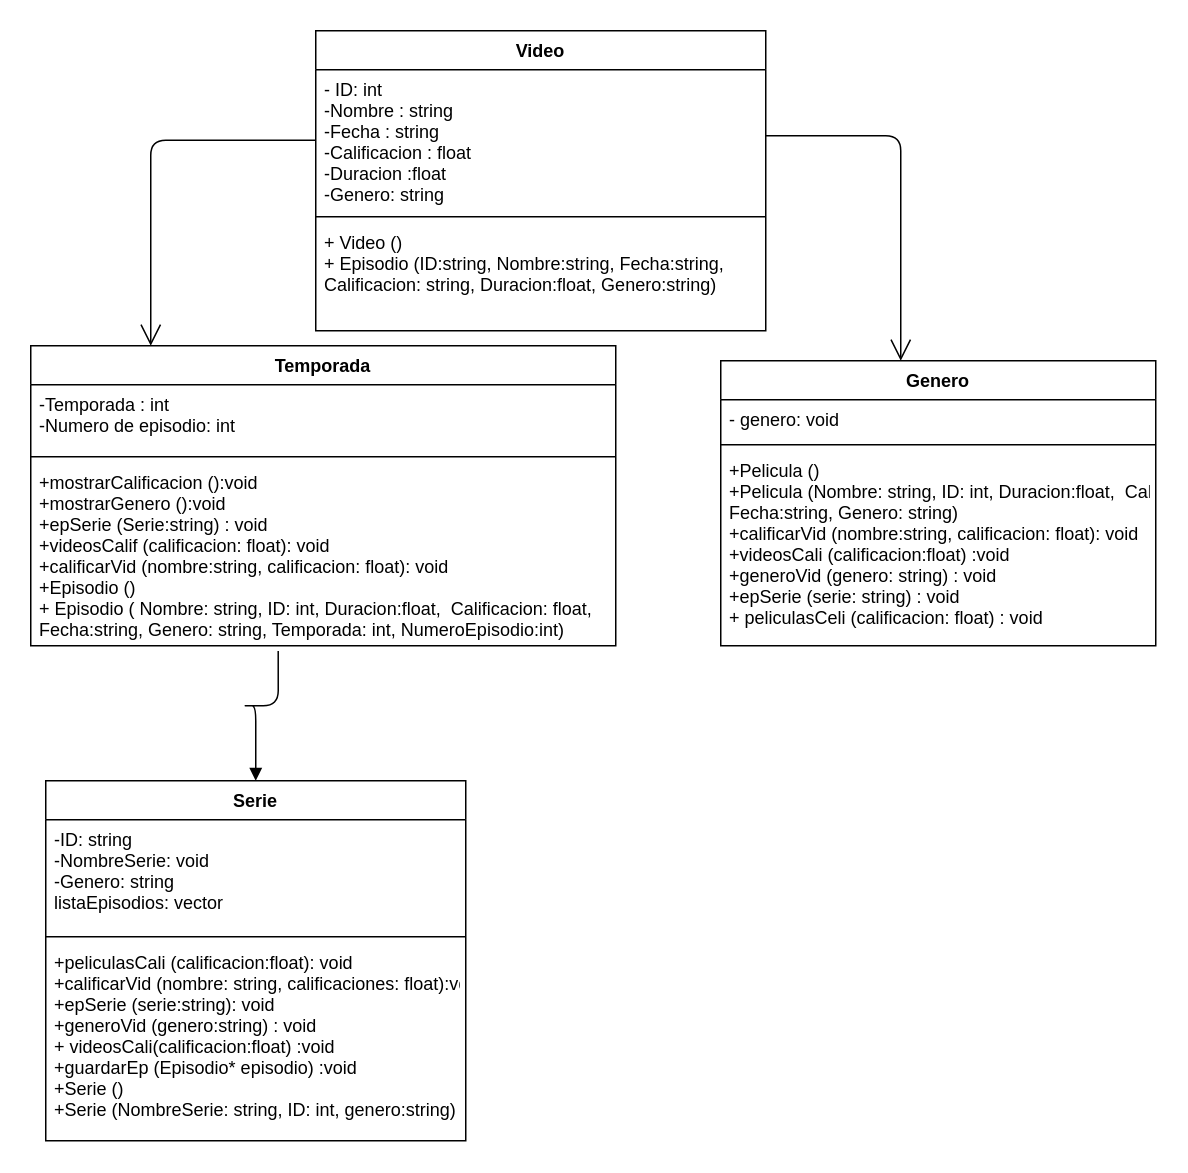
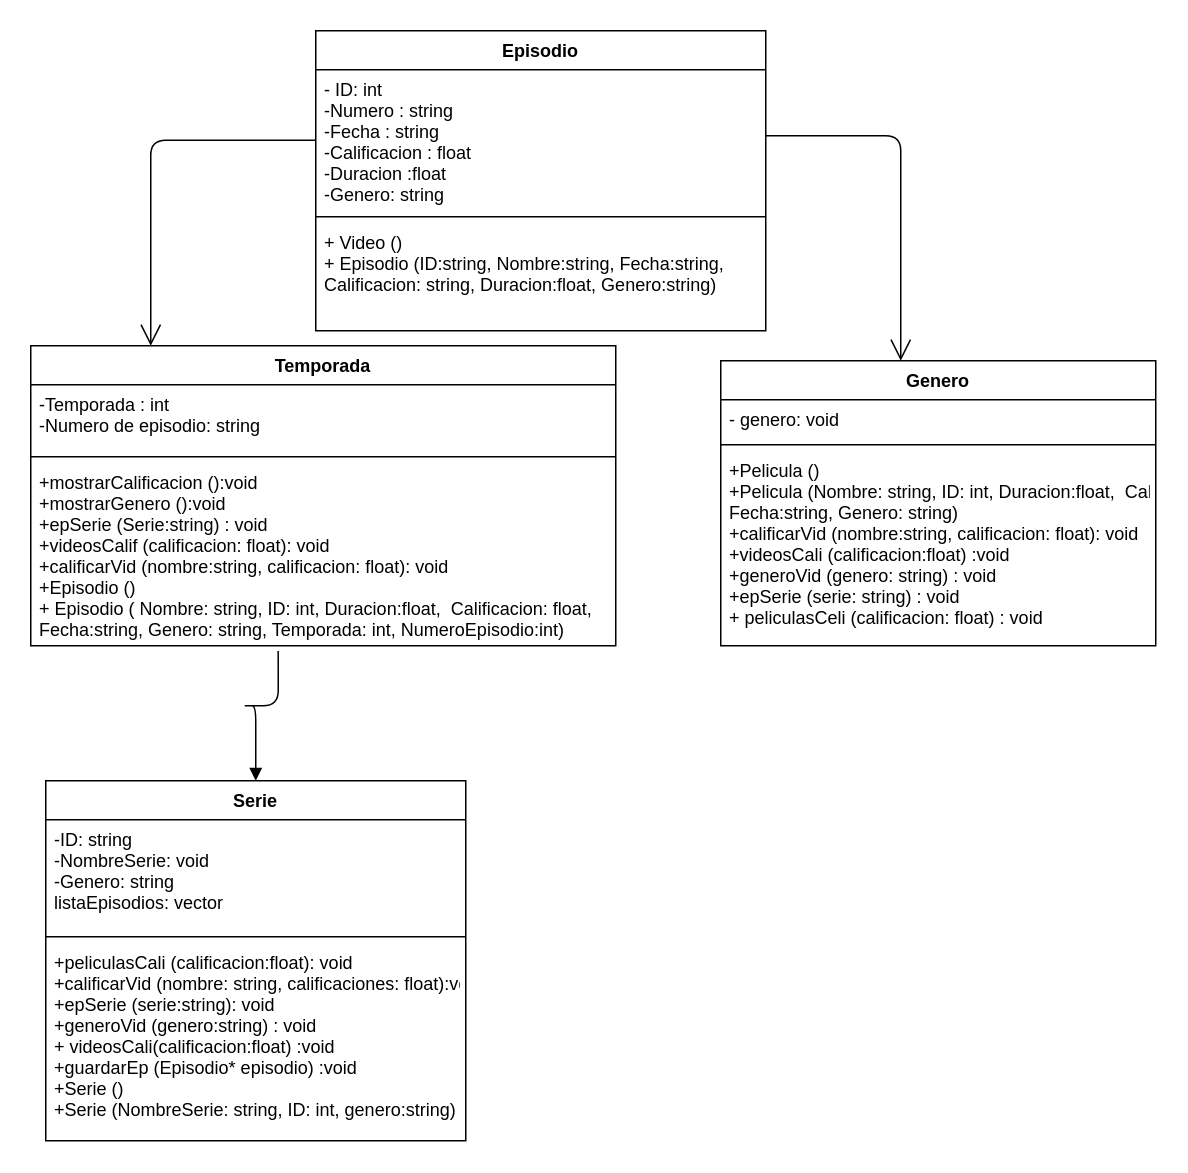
- <mxCell id="2" value="Video" style="swimlane;fontStyle=1;align=center;verticalAlign=top;childLayout=stackLayout;horizontal=1;startSize=26;horizontalStack=0;resizeParent=1;resizeParentMax=0;resizeLast=0;collapsible=1;marginBottom=0;" parent="1" vertex="1"><mxGeometry x="210" y="20" width="300" height="200" as="geometry" /></mxCell>
+ <mxCell id="2" value="Episodio" style="swimlane;fontStyle=1;align=center;verticalAlign=top;childLayout=stackLayout;horizontal=1;startSize=26;horizontalStack=0;resizeParent=1;resizeParentMax=0;resizeLast=0;collapsible=1;marginBottom=0;" parent="1" vertex="1"><mxGeometry x="210" y="20" width="300" height="200" as="geometry" /></mxCell>
- <mxCell id="3" value="- ID: int&#10;-Nombre : string&#10;-Fecha : string&#10;-Calificacion : float &#10;-Duracion :float&#10;-Genero: string&#10;&#10;&#10;" style="text;strokeColor=none;fillColor=none;align=left;verticalAlign=top;spacingLeft=4;spacingRight=4;overflow=hidden;rotatable=0;points=[[0,0.5],[1,0.5]];portConstraint=eastwest;" parent="2" vertex="1"><mxGeometry y="26" width="300" height="94" as="geometry" /></mxCell>
+ <mxCell id="3" value="- ID: int&#10;-Numero : string&#10;-Fecha : string&#10;-Calificacion : float &#10;-Duracion :float&#10;-Genero: string&#10;&#10;&#10;" style="text;strokeColor=none;fillColor=none;align=left;verticalAlign=top;spacingLeft=4;spacingRight=4;overflow=hidden;rotatable=0;points=[[0,0.5],[1,0.5]];portConstraint=eastwest;" parent="2" vertex="1"><mxGeometry y="26" width="300" height="94" as="geometry" /></mxCell>
- <mxCell id="9" value="-Temporada : int&#10;-Numero de episodio: int&#10;" style="text;strokeColor=none;fillColor=none;align=left;verticalAlign=top;spacingLeft=4;spacingRight=4;overflow=hidden;rotatable=0;points=[[0,0.5],[1,0.5]];portConstraint=eastwest;" parent="8" vertex="1"><mxGeometry y="26" width="390" height="44" as="geometry" /></mxCell>
+ <mxCell id="9" value="-Temporada : int&#10;-Numero de episodio: string&#10;" style="text;strokeColor=none;fillColor=none;align=left;verticalAlign=top;spacingLeft=4;spacingRight=4;overflow=hidden;rotatable=0;points=[[0,0.5],[1,0.5]];portConstraint=eastwest;" parent="8" vertex="1"><mxGeometry y="26" width="390" height="44" as="geometry" /></mxCell>
